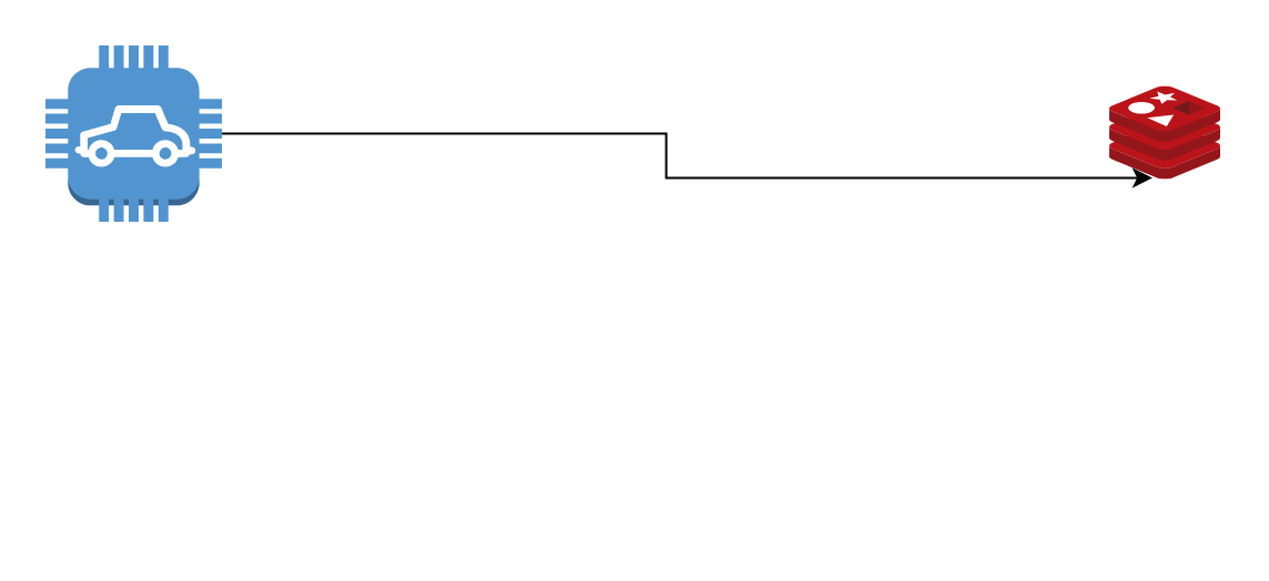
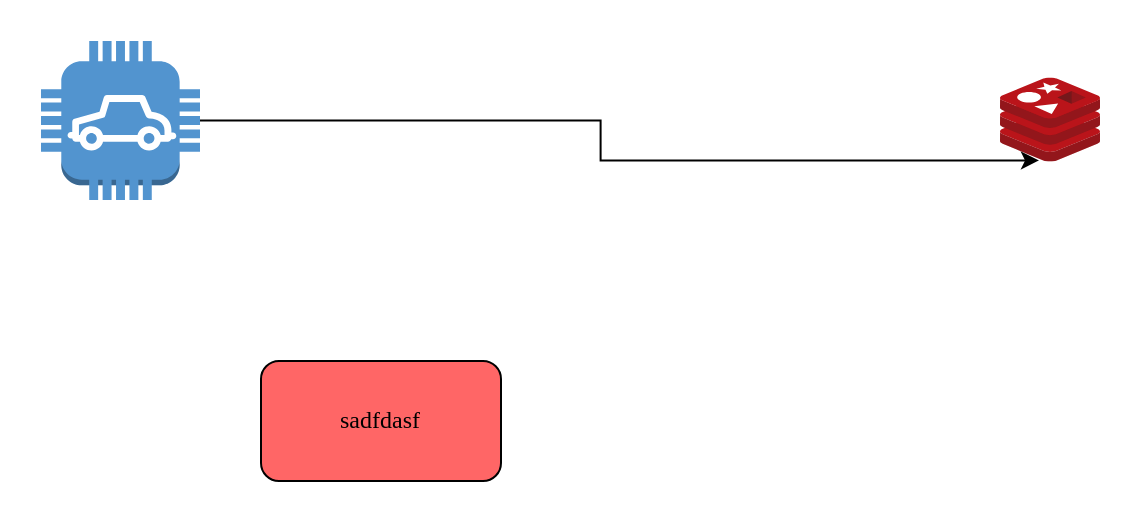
+ <mxCell id="5" value="&lt;font face=&quot;Comic Sans MS&quot;&gt;sadfdasf&lt;/font&gt;" style="rounded=1;whiteSpace=wrap;html=1;fillColor=#FF6666;" vertex="1" parent="1"><mxGeometry x="130" y="180" width="120" height="60" as="geometry" /></mxCell>
